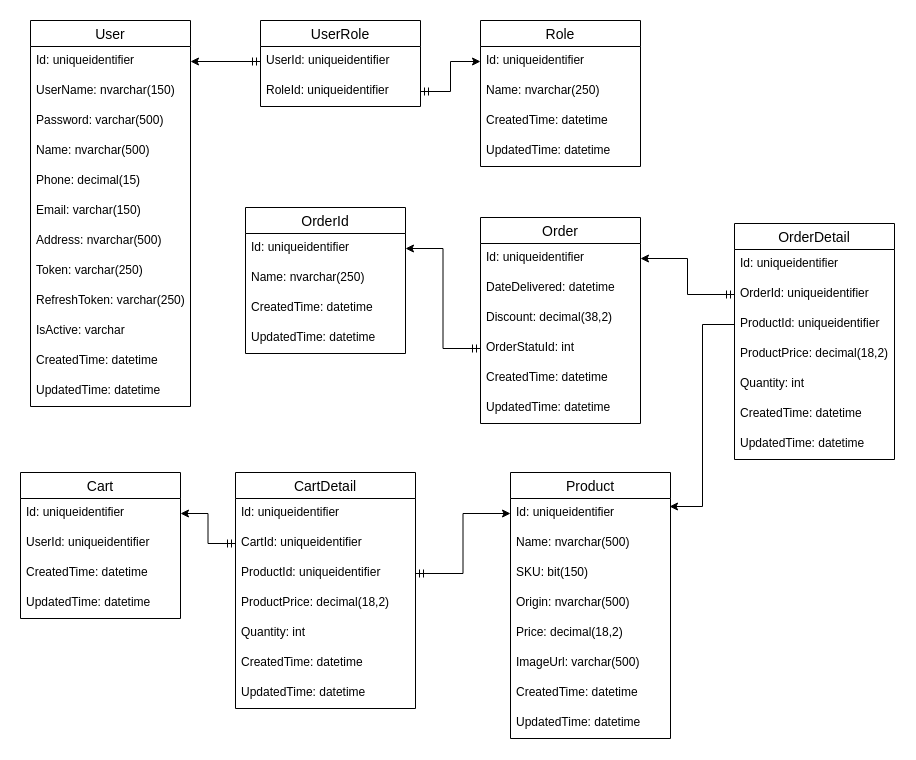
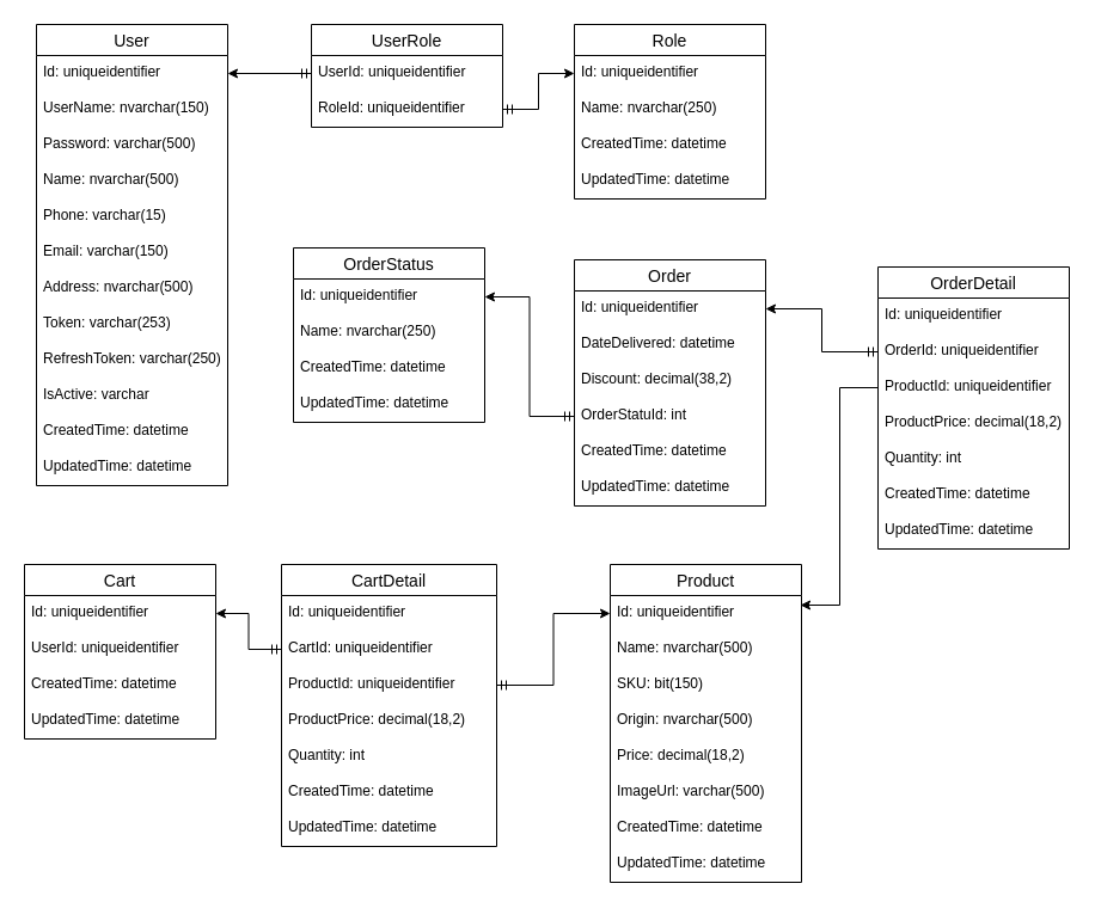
- <mxCell id="35" value="Phone: decimal(15)" style="text;strokeColor=none;fillColor=none;spacingLeft=4;spacingRight=4;overflow=hidden;rotatable=0;points=[[0,0.5],[1,0.5]];portConstraint=eastwest;fontSize=12;" parent="30" vertex="1"><mxGeometry y="146" width="160" height="30" as="geometry" /></mxCell>
+ <mxCell id="35" value="Phone: varchar(15)" style="text;strokeColor=none;fillColor=none;spacingLeft=4;spacingRight=4;overflow=hidden;rotatable=0;points=[[0,0.5],[1,0.5]];portConstraint=eastwest;fontSize=12;" parent="30" vertex="1"><mxGeometry y="146" width="160" height="30" as="geometry" /></mxCell>
- <mxCell id="57" value="OrderId" style="swimlane;fontStyle=0;childLayout=stackLayout;horizontal=1;startSize=26;horizontalStack=0;resizeParent=1;resizeParentMax=0;resizeLast=0;collapsible=1;marginBottom=0;align=center;fontSize=14;" parent="1" vertex="1"><mxGeometry x="245" y="207" width="160" height="146" as="geometry" /></mxCell>
+ <mxCell id="57" value="OrderStatus" style="swimlane;fontStyle=0;childLayout=stackLayout;horizontal=1;startSize=26;horizontalStack=0;resizeParent=1;resizeParentMax=0;resizeLast=0;collapsible=1;marginBottom=0;align=center;fontSize=14;" parent="1" vertex="1"><mxGeometry x="245" y="207" width="160" height="146" as="geometry" /></mxCell>
- <mxCell id="38" value="Token: varchar(250)" style="text;strokeColor=none;fillColor=none;spacingLeft=4;spacingRight=4;overflow=hidden;rotatable=0;points=[[0,0.5],[1,0.5]];portConstraint=eastwest;fontSize=12;" parent="30" vertex="1"><mxGeometry y="236" width="160" height="30" as="geometry" /></mxCell>
+ <mxCell id="38" value="Token: varchar(253)" style="text;strokeColor=none;fillColor=none;spacingLeft=4;spacingRight=4;overflow=hidden;rotatable=0;points=[[0,0.5],[1,0.5]];portConstraint=eastwest;fontSize=12;" parent="30" vertex="1"><mxGeometry y="236" width="160" height="30" as="geometry" /></mxCell>
